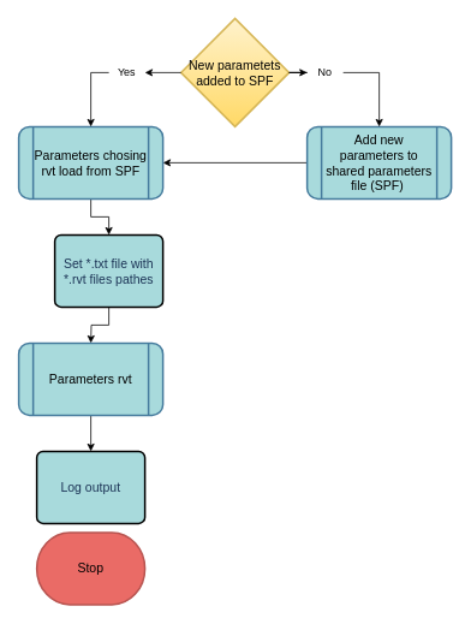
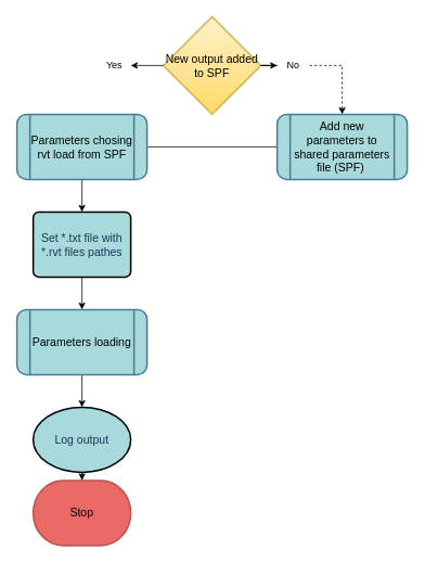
- <mxCell id="12" value="New parametets added to SPF" style="strokeWidth=2;html=1;shape=mxgraph.flowchart.decision;whiteSpace=wrap;rounded=1;fillColor=#fff2cc;fontSize=14;strokeColor=#d6b656;gradientColor=#ffd966;fontColor=#000000;" parent="1" vertex="1"><mxGeometry x="200" y="20" width="120" height="120" as="geometry" /></mxCell>
+ <mxCell id="12" value="New output added to SPF" style="strokeWidth=2;html=1;shape=mxgraph.flowchart.decision;whiteSpace=wrap;rounded=1;fillColor=#fff2cc;fontSize=14;strokeColor=#d6b656;gradientColor=#ffd966;fontColor=#000000;" parent="1" vertex="1"><mxGeometry x="200" y="20" width="120" height="120" as="geometry" /></mxCell>
- <mxCell id="13" style="edgeStyle=orthogonalEdgeStyle;rounded=0;orthogonalLoop=1;jettySize=auto;html=1;entryX=0.5;entryY=0;entryDx=0;entryDy=0;fontColor=#000000;" parent="1" source="14" target="8" edge="1"><mxGeometry relative="1" as="geometry"><Array as="points"><mxPoint x="420" y="80" /></Array></mxGeometry></mxCell>
+ <mxCell id="13" style="edgeStyle=orthogonalEdgeStyle;rounded=0;orthogonalLoop=1;jettySize=auto;html=1;entryX=0.5;entryY=0;entryDx=0;entryDy=0;fontColor=#000000;dashed=1;" parent="1" source="14" target="8" edge="1"><mxGeometry relative="1" as="geometry"><Array as="points"><mxPoint x="420" y="80" /></Array></mxGeometry></mxCell>
- <mxCell id="11" style="edgeStyle=orthogonalEdgeStyle;rounded=0;orthogonalLoop=1;jettySize=auto;html=1;fontColor=#000000;entryX=0.5;entryY=0;entryDx=0;entryDy=0;" parent="1" source="16" target="10" edge="1"><mxGeometry relative="1" as="geometry"><mxPoint x="40" y="110" as="targetPoint" /><Array as="points"><mxPoint x="100" y="80" /></Array></mxGeometry></mxCell>
- <mxCell id="7" style="edgeStyle=orthogonalEdgeStyle;rounded=0;orthogonalLoop=1;jettySize=auto;html=1;entryX=1;entryY=0.5;entryDx=0;entryDy=0;fontColor=#000000;" parent="1" source="8" target="10" edge="1"><mxGeometry relative="1" as="geometry" /></mxCell>
+ <mxCell id="7" style="edgeStyle=orthogonalEdgeStyle;rounded=0;orthogonalLoop=1;jettySize=auto;html=1;entryX=1;entryY=0.5;entryDx=0;entryDy=0;fontColor=#000000;endArrow=none;" parent="1" source="8" target="10" edge="1"><mxGeometry relative="1" as="geometry" /></mxCell>
- <mxCell id="3" value="Set *.txt file with *.rvt files pathes" style="rounded=1;whiteSpace=wrap;html=1;absoluteArcSize=1;arcSize=14;strokeWidth=2;fillColor=#A8DADC;fontSize=14;fontColor=#1D3557;" parent="1" vertex="1"><mxGeometry x="60" y="260" width="120" height="80" as="geometry" /></mxCell>
+ <mxCell id="3" value="Set *.txt file with *.rvt files pathes" style="rounded=1;whiteSpace=wrap;html=1;absoluteArcSize=1;arcSize=14;strokeWidth=2;fillColor=#A8DADC;fontSize=14;fontColor=#1D3557;" parent="1" vertex="1"><mxGeometry x="40" y="260" width="120" height="80" as="geometry" /></mxCell>
- <mxCell id="19" value="&lt;font color=&quot;#000000&quot;&gt;&lt;span style=&quot;font-size: 14px&quot;&gt;Parameters rvt&lt;/span&gt;&lt;br&gt;&lt;/font&gt;" style="shape=process;whiteSpace=wrap;html=1;backgroundOutline=1;rounded=1;sketch=0;strokeColor=#457B9D;fillColor=#A8DADC;fontColor=#1D3557;strokeWidth=2;dropTarget=0;" parent="1" vertex="1"><mxGeometry x="20" y="380" width="160" height="80" as="geometry" /></mxCell>
+ <mxCell id="19" value="&lt;font color=&quot;#000000&quot;&gt;&lt;span style=&quot;font-size: 14px&quot;&gt;Parameters loading&lt;/span&gt;&lt;br&gt;&lt;/font&gt;" style="shape=process;whiteSpace=wrap;html=1;backgroundOutline=1;rounded=1;sketch=0;strokeColor=#457B9D;fillColor=#A8DADC;fontColor=#1D3557;strokeWidth=2;dropTarget=0;" parent="1" vertex="1"><mxGeometry x="20" y="380" width="160" height="80" as="geometry" /></mxCell>
- <mxCell id="5" value="Log output" style="rounded=1;whiteSpace=wrap;html=1;absoluteArcSize=1;arcSize=14;strokeWidth=2;fillColor=#A8DADC;fontSize=14;fontColor=#1D3557;" parent="1" vertex="1"><mxGeometry x="40" y="500" width="120" height="80" as="geometry" /></mxCell>
+ <mxCell id="5" value="Log output" style="ellipse;whiteSpace=wrap;html=1;absoluteArcSize=1;arcSize=14;strokeWidth=2;fillColor=#A8DADC;fontSize=14;fontColor=#1D3557;" parent="1" vertex="1"><mxGeometry x="40" y="500" width="120" height="80" as="geometry" /></mxCell>
+ <mxCell id="4" style="edgeStyle=orthogonalEdgeStyle;curved=0;rounded=1;sketch=0;orthogonalLoop=1;jettySize=auto;html=1;entryX=0.5;entryY=0;entryDx=0;entryDy=0;entryPerimeter=0;startArrow=none;startFill=0;endArrow=classic;endFill=1;" parent="1" source="5" target="6" edge="1"><mxGeometry relative="1" as="geometry" /></mxCell>
